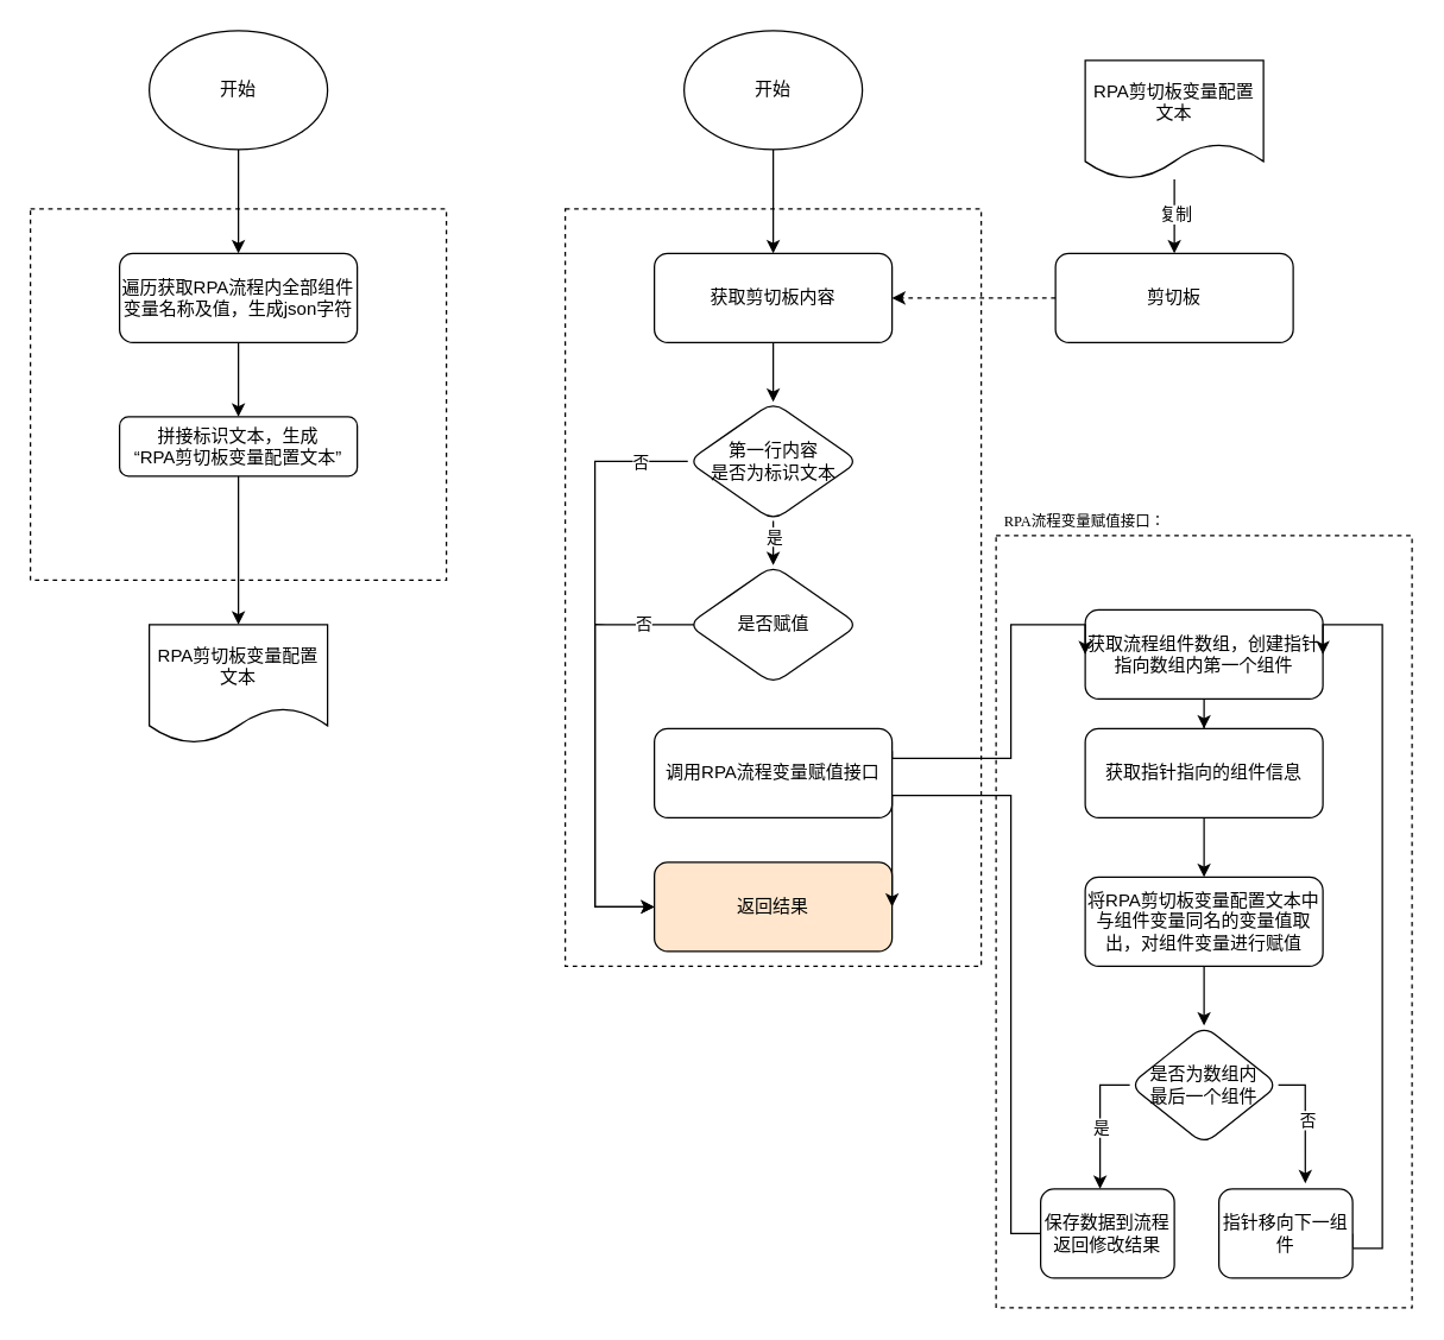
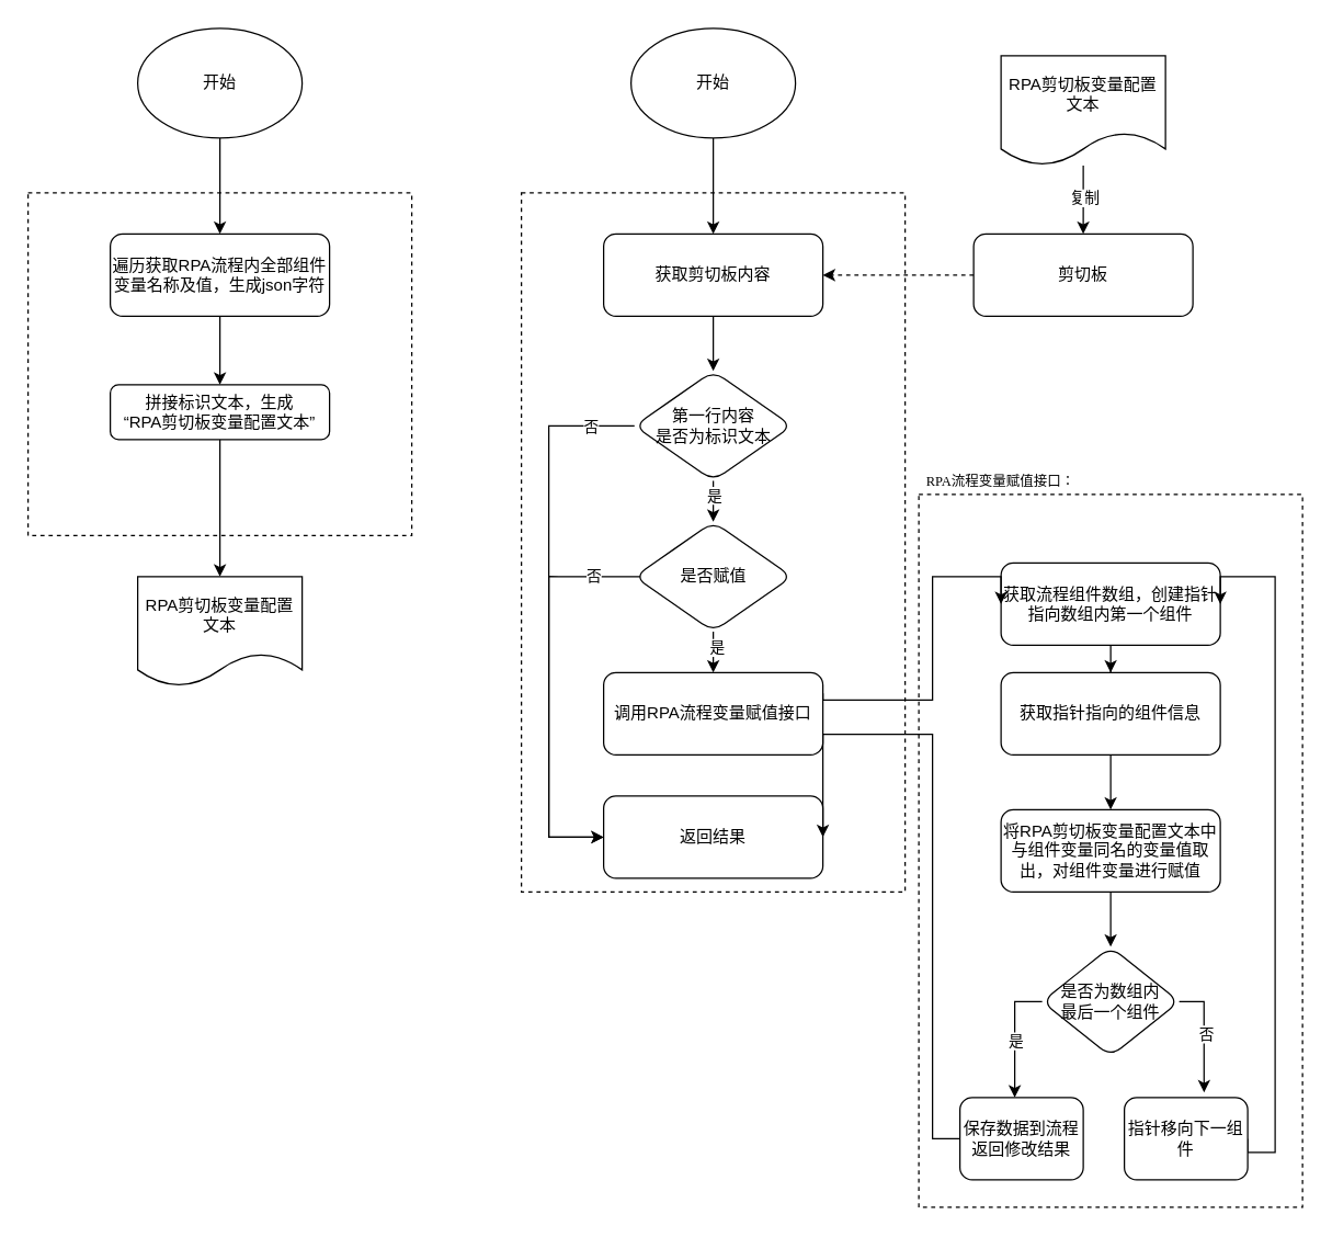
+ <mxCell id="28" value="" style="edgeStyle=orthogonalEdgeStyle;rounded=0;orthogonalLoop=1;jettySize=auto;html=1;" parent="1" source="30" target="39" edge="1"><mxGeometry relative="1" as="geometry" /></mxCell>
+ <mxCell id="29" value="是" style="edgeLabel;html=1;align=center;verticalAlign=middle;resizable=0;points=[];" parent="28" vertex="1" connectable="0"><mxGeometry x="0.24" y="2" relative="1" as="geometry"><mxPoint as="offset" /></mxGeometry></mxCell>
- <mxCell id="47" value="返回结果" style="rounded=1;whiteSpace=wrap;html=1;fillColor=#ffe6cc;" parent="1" vertex="1"><mxGeometry x="440" y="580" width="160" height="60" as="geometry" /></mxCell>
+ <mxCell id="47" value="返回结果" style="rounded=1;whiteSpace=wrap;html=1;" parent="1" vertex="1"><mxGeometry x="440" y="580" width="160" height="60" as="geometry" /></mxCell>
